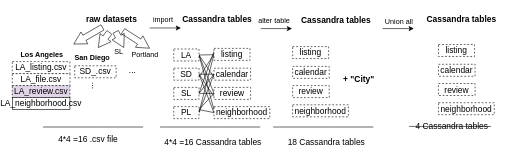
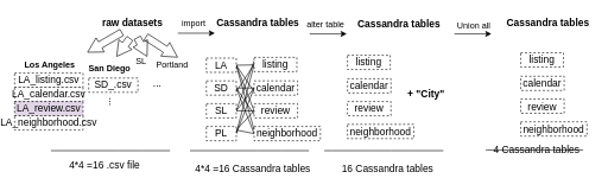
- <mxCell id="15" value="LA_file.csv" style="rounded=0;whiteSpace=wrap;html=1;dashed=1;fontSize=14;" vertex="1" parent="1"><mxGeometry x="20" y="122" width="96" height="20" as="geometry" /></mxCell>
+ <mxCell id="15" value="LA_calendar.csv" style="rounded=0;whiteSpace=wrap;html=1;dashed=1;fontSize=14;" vertex="1" parent="1"><mxGeometry x="20" y="122" width="96" height="20" as="geometry" /></mxCell>
- <mxCell id="17" value="LA_neighborhood.csv" style="rounded=0;whiteSpace=wrap;html=1;dashed=0;fontSize=14;" vertex="1" parent="1"><mxGeometry x="20" y="162" width="96" height="20" as="geometry" /></mxCell>
+ <mxCell id="17" value="LA_neighborhood.csv" style="rounded=0;whiteSpace=wrap;html=1;dashed=1;fontSize=14;" vertex="1" parent="1"><mxGeometry x="20" y="162" width="96" height="20" as="geometry" /></mxCell>
- <mxCell id="57" value="18 Cassandra tables" style="text;html=1;align=center;verticalAlign=middle;resizable=0;points=[];autosize=1;strokeColor=none;fillColor=none;fontSize=14;" vertex="1" parent="1"><mxGeometry x="473.5" y="225" width="138" height="21" as="geometry" /></mxCell>
+ <mxCell id="57" value="16 Cassandra tables" style="text;html=1;align=center;verticalAlign=middle;resizable=0;points=[];autosize=1;strokeColor=none;fillColor=none;fontSize=14;" vertex="1" parent="1"><mxGeometry x="473.5" y="225" width="138" height="21" as="geometry" /></mxCell>
